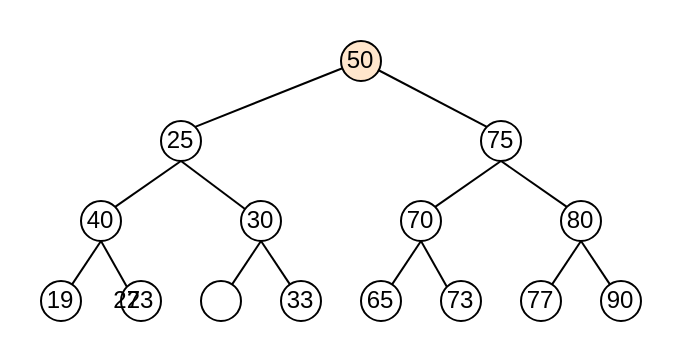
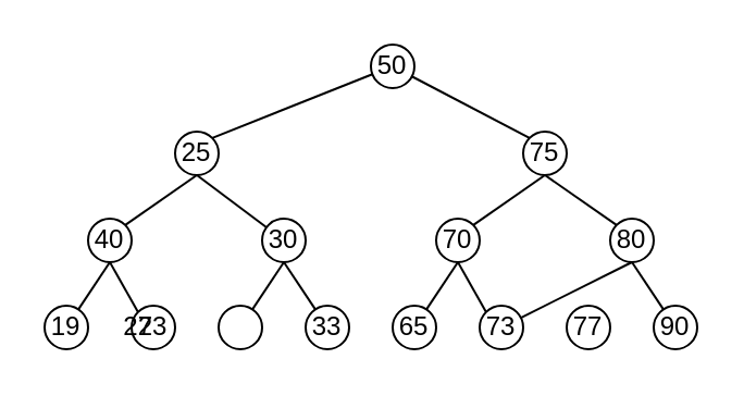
- <mxCell id="31" value="50" style="ellipse;whiteSpace=wrap;html=1;fillColor=#ffe6cc;" vertex="1" parent="1"><mxGeometry x="170" y="20" width="20" height="20" as="geometry" /></mxCell>
+ <mxCell id="31" value="50" style="ellipse;whiteSpace=wrap;html=1;" vertex="1" parent="1"><mxGeometry x="170" y="20" width="20" height="20" as="geometry" /></mxCell>
- <mxCell id="19" style="edgeStyle=none;rounded=0;orthogonalLoop=1;jettySize=auto;html=1;exitX=0.5;exitY=1;exitDx=0;exitDy=0;endArrow=none;endFill=0;" edge="1" parent="1" source="21" target="6"><mxGeometry relative="1" as="geometry" /></mxCell>
+ <mxCell id="19" style="edgeStyle=none;rounded=0;orthogonalLoop=1;jettySize=auto;html=1;exitX=0.5;exitY=1;exitDx=0;exitDy=0;endArrow=none;endFill=0;" edge="1" parent="1" source="21" target="7"><mxGeometry relative="1" as="geometry" /></mxCell>
